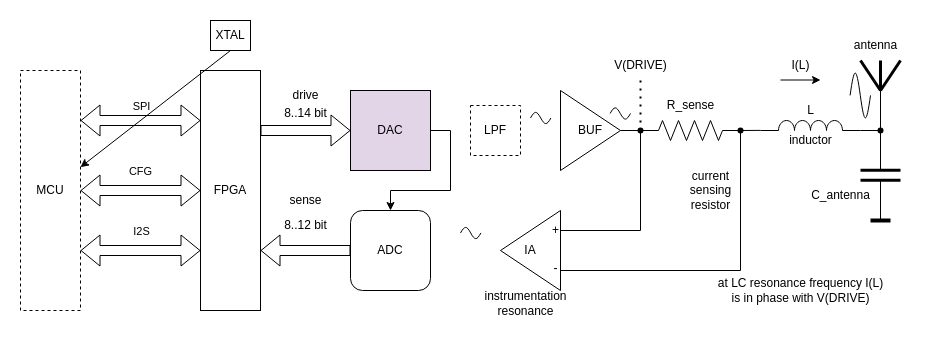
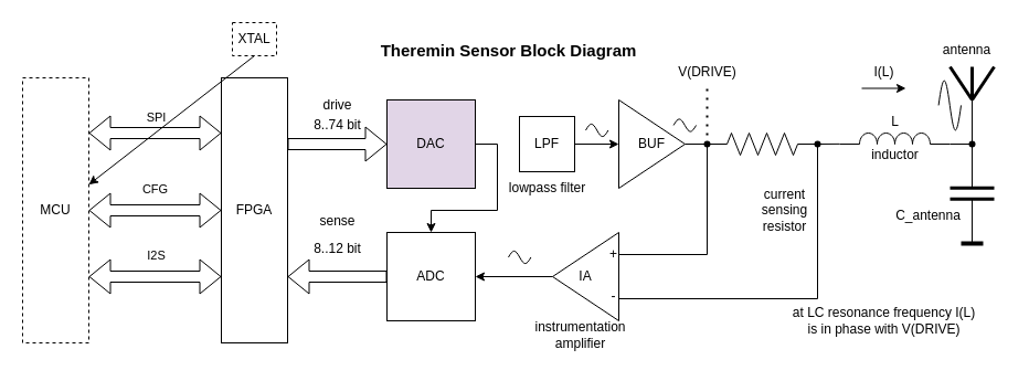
- <mxCell id="15" value="XTAL" style="rounded=0;whiteSpace=wrap;html=1;" parent="1" vertex="1"><mxGeometry x="210" y="20" width="40" height="30" as="geometry" /></mxCell>
+ <mxCell id="15" value="XTAL" style="rounded=0;whiteSpace=wrap;html=1;dashed=1;" parent="1" vertex="1"><mxGeometry x="210" y="20" width="40" height="30" as="geometry" /></mxCell>
+ <mxCell id="52" value="Theremin Sensor Block Diagram" style="text;html=1;align=center;verticalAlign=middle;resizable=0;points=[];autosize=1;strokeColor=none;fillColor=none;fontSize=15;fontStyle=1" parent="1" vertex="1"><mxGeometry x="330" y="30" width="260" height="30" as="geometry" /></mxCell>
- <mxCell id="22" value="R_sense" style="text;html=1;align=center;verticalAlign=middle;resizable=0;points=[];autosize=1;strokeColor=none;fillColor=none;" parent="1" vertex="1"><mxGeometry x="655" y="90" width="70" height="30" as="geometry" /></mxCell>
- <mxCell id="31" value="8..14 bit" style="text;html=1;align=center;verticalAlign=middle;resizable=0;points=[];autosize=1;strokeColor=none;fillColor=none;" parent="1" vertex="1"><mxGeometry x="270" y="98" width="70" height="30" as="geometry" /></mxCell>
+ <mxCell id="31" value="8..74 bit" style="text;html=1;align=center;verticalAlign=middle;resizable=0;points=[];autosize=1;strokeColor=none;fillColor=none;" parent="1" vertex="1"><mxGeometry x="270" y="98" width="70" height="30" as="geometry" /></mxCell>
- <mxCell id="18" value="LPF" style="rounded=0;whiteSpace=wrap;html=1;dashed=1;" parent="1" vertex="1"><mxGeometry x="470" y="105" width="50" height="50" as="geometry" /></mxCell>
+ <mxCell id="18" value="LPF" style="rounded=0;whiteSpace=wrap;html=1;" parent="1" vertex="1"><mxGeometry x="470" y="105" width="50" height="50" as="geometry" /></mxCell>
+ <mxCell id="17" style="edgeStyle=orthogonalEdgeStyle;rounded=0;orthogonalLoop=1;jettySize=auto;html=1;exitX=1;exitY=0.5;exitDx=0;exitDy=0;entryX=0;entryY=0.5;entryDx=0;entryDy=0;" parent="1" source="18" target="19" edge="1"><mxGeometry relative="1" as="geometry" /></mxCell>
+ <mxCell id="28" value="lowpass filter" style="text;html=1;align=center;verticalAlign=middle;resizable=0;points=[];autosize=1;strokeColor=none;fillColor=none;" parent="1" vertex="1"><mxGeometry x="450" y="155" width="90" height="30" as="geometry" /></mxCell>
- <mxCell id="5" value="ADC" style="whiteSpace=wrap;html=1;aspect=fixed;rounded=1;" parent="1" vertex="1"><mxGeometry x="350" y="210" width="80" height="80" as="geometry" /></mxCell>
+ <mxCell id="5" value="ADC" style="whiteSpace=wrap;html=1;aspect=fixed;" parent="1" vertex="1"><mxGeometry x="350" y="210" width="80" height="80" as="geometry" /></mxCell>
+ <mxCell id="20" style="edgeStyle=orthogonalEdgeStyle;rounded=0;orthogonalLoop=1;jettySize=auto;html=1;exitX=0;exitY=0.5;exitDx=0;exitDy=0;entryX=1;entryY=0.5;entryDx=0;entryDy=0;" parent="1" source="21" target="5" edge="1"><mxGeometry relative="1" as="geometry" /></mxCell>
- <mxCell id="29" value="instrumentation&lt;br&gt;resonance" style="text;html=1;align=center;verticalAlign=middle;resizable=0;points=[];autosize=1;strokeColor=none;fillColor=none;" parent="1" vertex="1"><mxGeometry x="470" y="283" width="110" height="40" as="geometry" /></mxCell>
+ <mxCell id="29" value="instrumentation&lt;br&gt;amplifier" style="text;html=1;align=center;verticalAlign=middle;resizable=0;points=[];autosize=1;strokeColor=none;fillColor=none;" parent="1" vertex="1"><mxGeometry x="470" y="283" width="110" height="40" as="geometry" /></mxCell>
